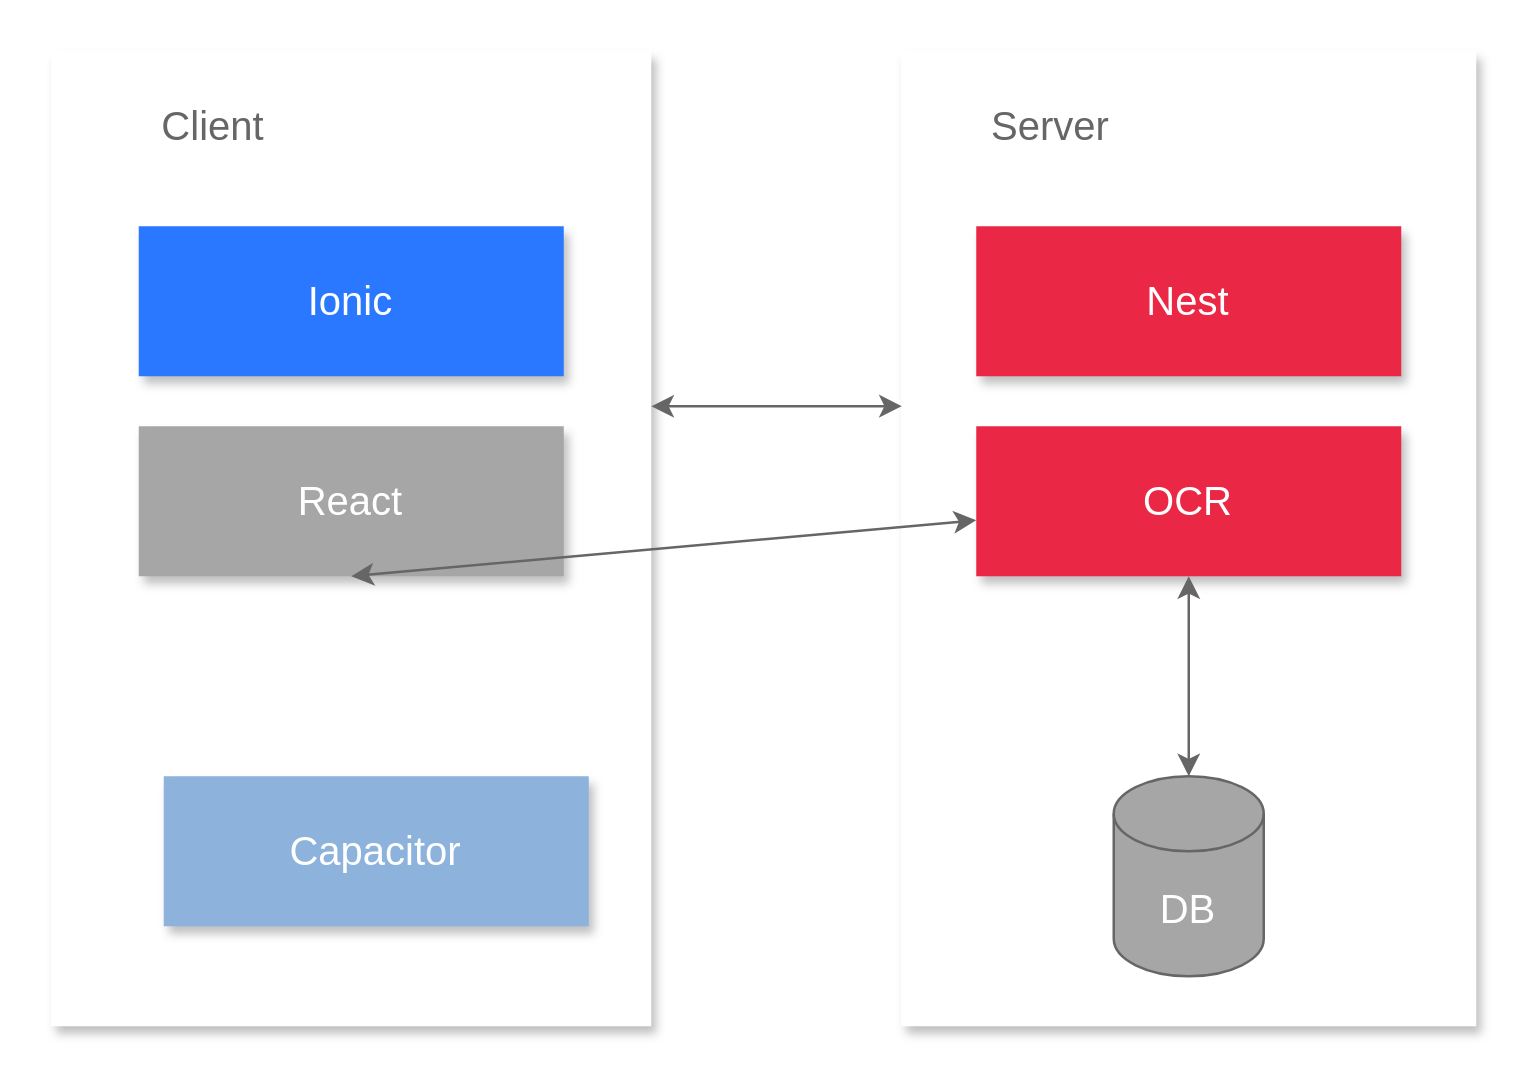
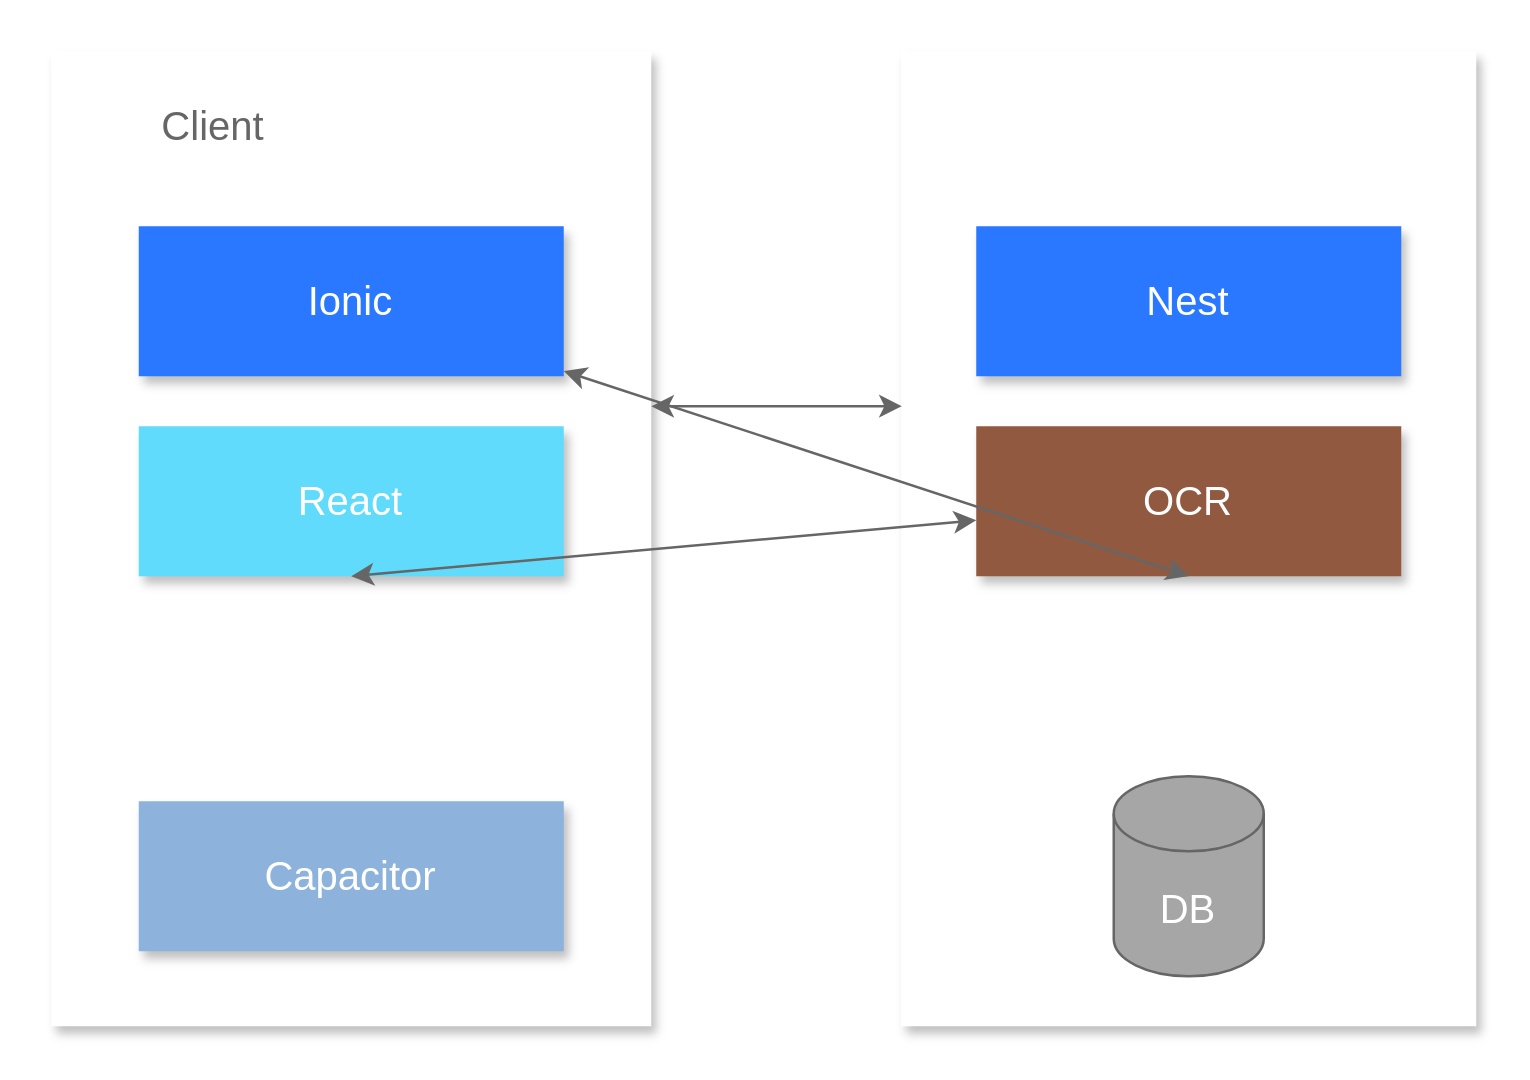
- <mxCell id="11" value="&lt;font style=&quot;font-size: 16px&quot; color=&quot;#666666&quot;&gt;Server&lt;/font&gt;" style="text;html=1;strokeColor=none;fillColor=none;align=center;verticalAlign=middle;whiteSpace=wrap;rounded=0;shadow=1;" vertex="1" parent="1"><mxGeometry x="360" y="20" width="120" height="60" as="geometry" /></mxCell>
- <mxCell id="9" value="&lt;font style=&quot;font-size: 16px&quot; color=&quot;#ffffff&quot;&gt;Nest&lt;/font&gt;" style="rounded=0;whiteSpace=wrap;html=1;shadow=1;strokeColor=none;fillColor=#EA2845;" vertex="1" parent="1"><mxGeometry x="390" y="90" width="170" height="60" as="geometry" /></mxCell>
+ <mxCell id="9" value="&lt;font style=&quot;font-size: 16px&quot; color=&quot;#ffffff&quot;&gt;Nest&lt;/font&gt;" style="rounded=0;whiteSpace=wrap;html=1;shadow=1;strokeColor=none;fillColor=#2a78ff;" vertex="1" parent="1"><mxGeometry x="390" y="90" width="170" height="60" as="geometry" /></mxCell>
- <mxCell id="5" value="&lt;font style=&quot;font-size: 16px&quot; color=&quot;#ffffff&quot;&gt;React&lt;/font&gt;" style="rounded=0;whiteSpace=wrap;html=1;shadow=1;strokeColor=none;fillColor=#a6a6a6;" vertex="1" parent="1"><mxGeometry x="55" y="170" width="170" height="60" as="geometry" /></mxCell>
+ <mxCell id="5" value="&lt;font style=&quot;font-size: 16px&quot; color=&quot;#ffffff&quot;&gt;React&lt;/font&gt;" style="rounded=0;whiteSpace=wrap;html=1;shadow=1;strokeColor=none;fillColor=#61DBFB;" vertex="1" parent="1"><mxGeometry x="55" y="170" width="170" height="60" as="geometry" /></mxCell>
- <mxCell id="7" value="&lt;font style=&quot;font-size: 16px&quot; color=&quot;#ffffff&quot;&gt;OCR&lt;/font&gt;" style="rounded=0;whiteSpace=wrap;html=1;shadow=1;strokeColor=none;fillColor=#ea2845;" vertex="1" parent="1"><mxGeometry x="390" y="170" width="170" height="60" as="geometry" /></mxCell>
+ <mxCell id="7" value="&lt;font style=&quot;font-size: 16px&quot; color=&quot;#ffffff&quot;&gt;OCR&lt;/font&gt;" style="rounded=0;whiteSpace=wrap;html=1;shadow=1;strokeColor=none;fillColor=#925941;" vertex="1" parent="1"><mxGeometry x="390" y="170" width="170" height="60" as="geometry" /></mxCell>
- <mxCell id="14" value="" style="endArrow=classic;html=1;entryX=0.5;entryY=0;entryDx=0;entryDy=0;entryPerimeter=0;startArrow=classic;startFill=1;exitX=0.5;exitY=1;exitDx=0;exitDy=0;strokeColor=#666666;" edge="1" parent="1" source="7" target="8"><mxGeometry width="50" height="50" relative="1" as="geometry"><mxPoint x="378.14" y="300" as="sourcePoint" /><mxPoint x="480" y="300.39" as="targetPoint" /></mxGeometry></mxCell>
+ <mxCell id="14" value="" style="endArrow=classic;html=1;startArrow=classic;startFill=1;exitX=0.5;exitY=1;exitDx=0;exitDy=0;strokeColor=#666666;" edge="1" parent="1" source="7" target="4"><mxGeometry width="50" height="50" relative="1" as="geometry"><mxPoint x="378.14" y="300" as="sourcePoint" /><mxPoint x="480" y="300.39" as="targetPoint" /></mxGeometry></mxCell>
- <mxCell id="6" value="&lt;font style=&quot;font-size: 16px&quot; color=&quot;#ffffff&quot;&gt;Capacitor&lt;/font&gt;" style="rounded=0;whiteSpace=wrap;html=1;shadow=1;strokeColor=none;fillColor=#8DB3DC;" vertex="1" parent="1"><mxGeometry x="65" y="310" width="170" height="60" as="geometry" /></mxCell>
+ <mxCell id="6" value="&lt;font style=&quot;font-size: 16px&quot; color=&quot;#ffffff&quot;&gt;Capacitor&lt;/font&gt;" style="rounded=0;whiteSpace=wrap;html=1;shadow=1;strokeColor=none;fillColor=#8DB3DC;" vertex="1" parent="1"><mxGeometry x="55" y="320" width="170" height="60" as="geometry" /></mxCell>
